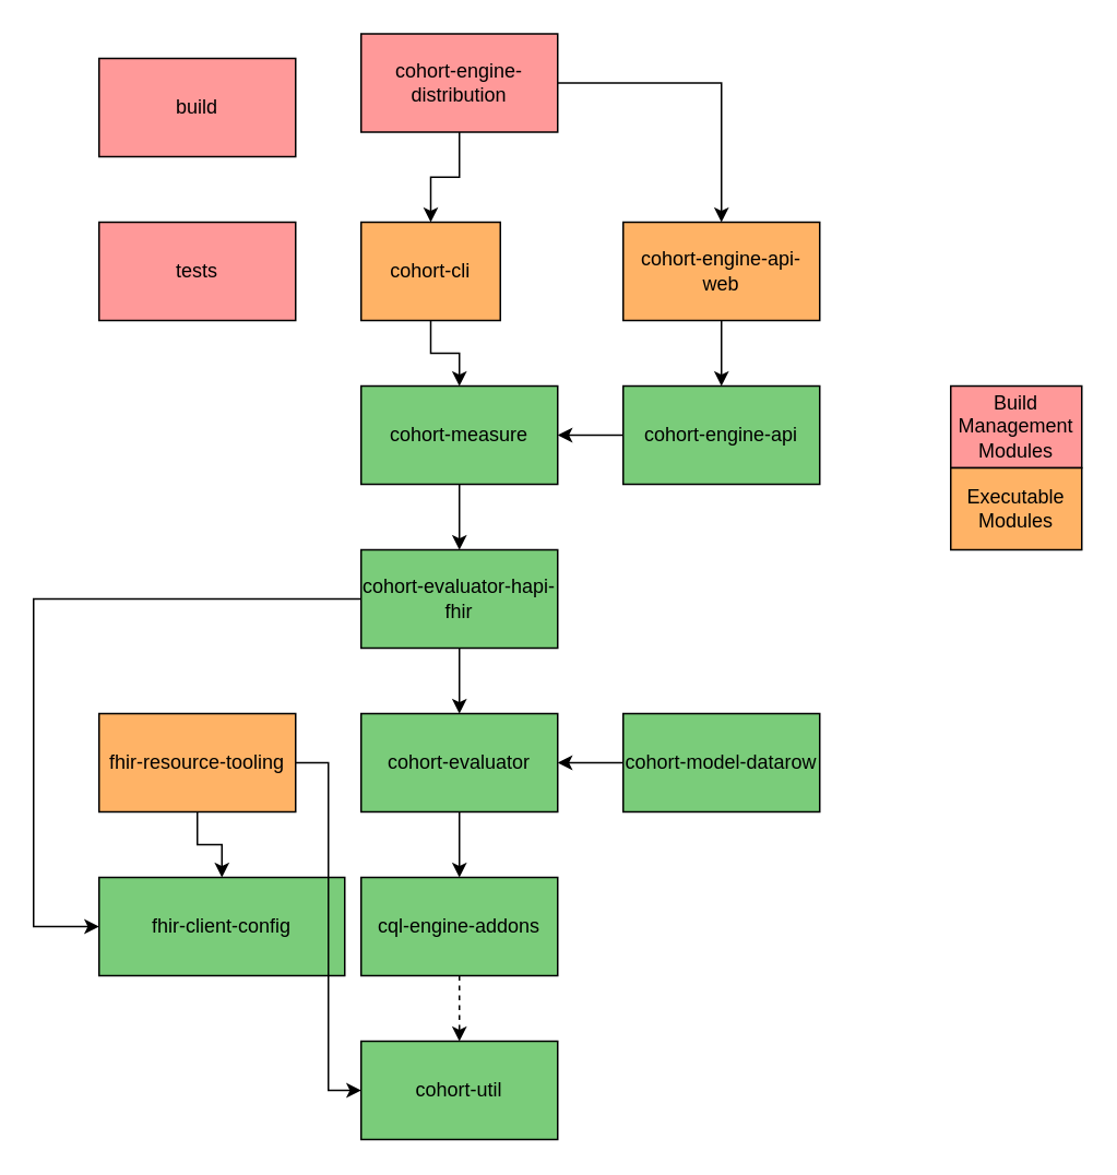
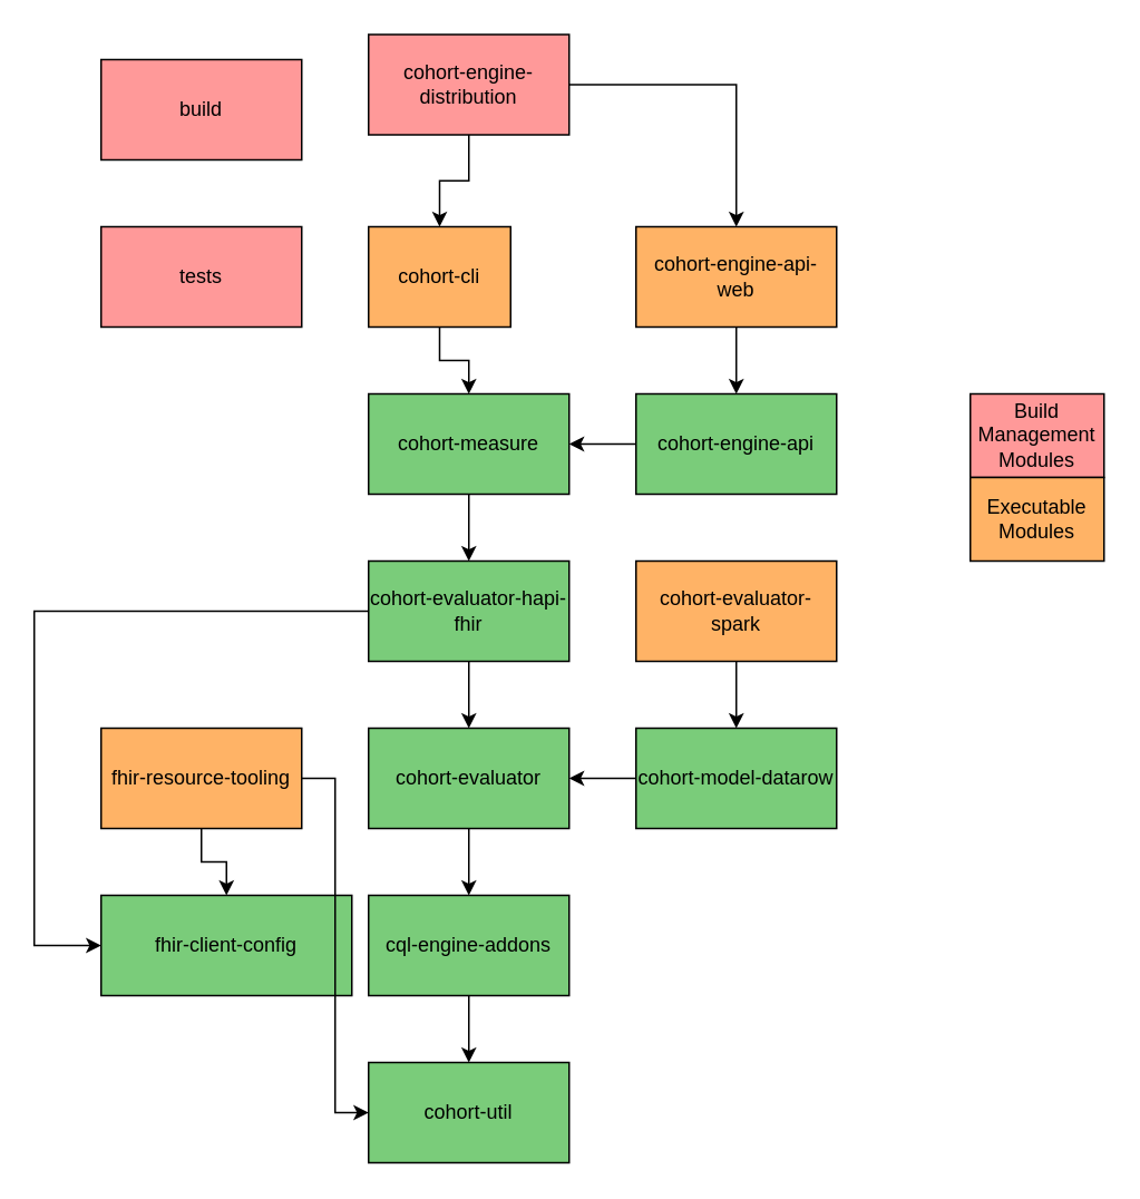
+ <mxCell id="23" value="cohort-evaluator-spark" style="rounded=0;whiteSpace=wrap;html=1;fillColor=#FFB366;" parent="1" vertex="1"><mxGeometry x="380" y="335" width="120" height="60" as="geometry" /></mxCell>
+ <mxCell id="22" style="edgeStyle=orthogonalEdgeStyle;rounded=0;orthogonalLoop=1;jettySize=auto;html=1;exitX=0.5;exitY=1;exitDx=0;exitDy=0;entryX=0.5;entryY=0;entryDx=0;entryDy=0;" parent="1" source="23" target="25" edge="1"><mxGeometry relative="1" as="geometry" /></mxCell>
- <mxCell id="20" style="edgeStyle=orthogonalEdgeStyle;rounded=0;orthogonalLoop=1;jettySize=auto;html=1;exitX=0.5;exitY=1;exitDx=0;exitDy=0;entryX=0.5;entryY=0;entryDx=0;entryDy=0;dashed=1;" parent="1" source="21" target="19" edge="1"><mxGeometry relative="1" as="geometry" /></mxCell>
+ <mxCell id="20" style="edgeStyle=orthogonalEdgeStyle;rounded=0;orthogonalLoop=1;jettySize=auto;html=1;exitX=0.5;exitY=1;exitDx=0;exitDy=0;entryX=0.5;entryY=0;entryDx=0;entryDy=0;" parent="1" source="21" target="19" edge="1"><mxGeometry relative="1" as="geometry" /></mxCell>
